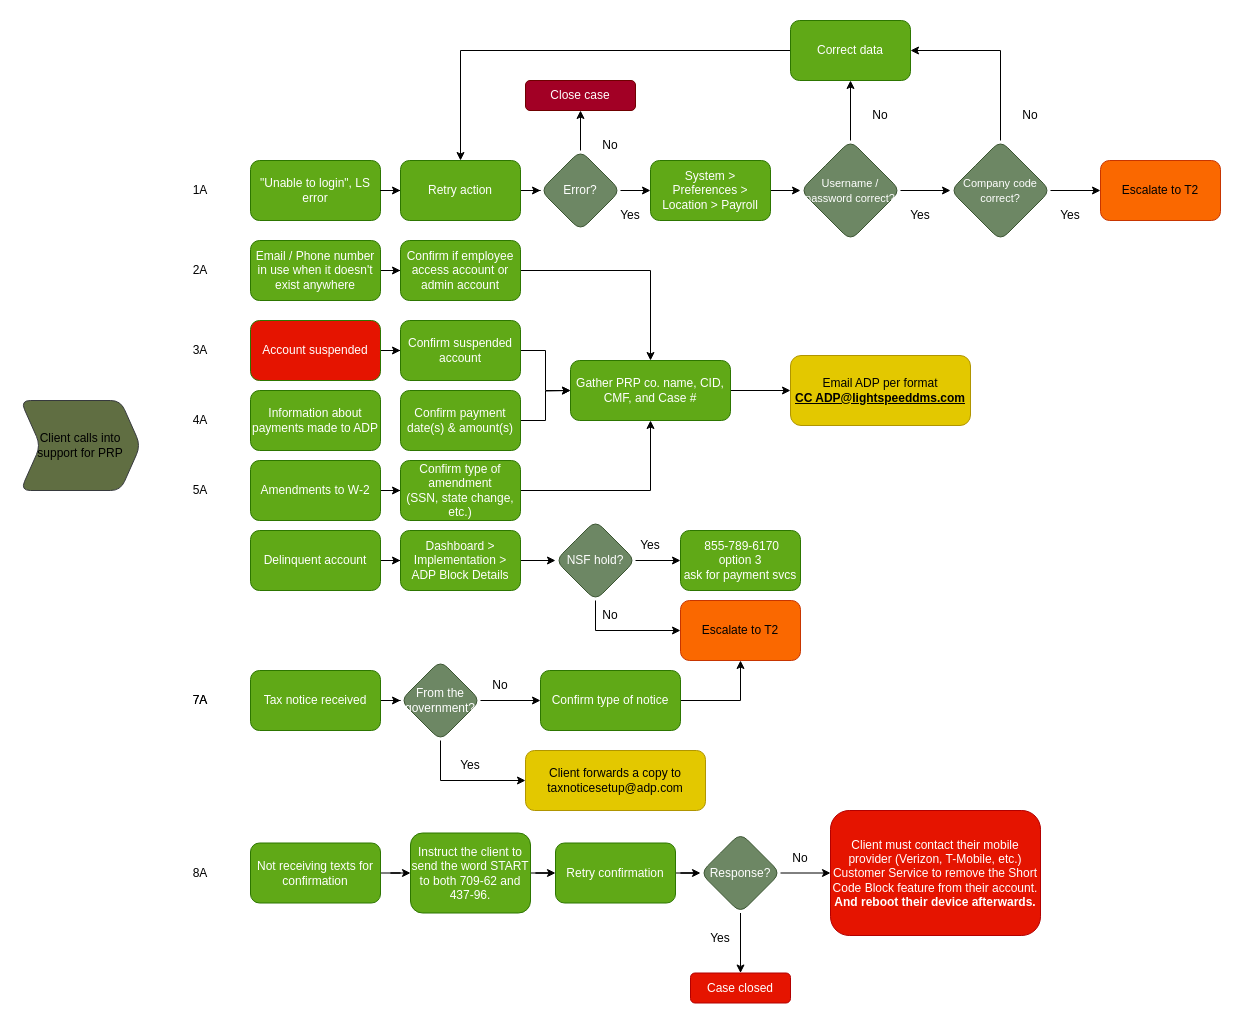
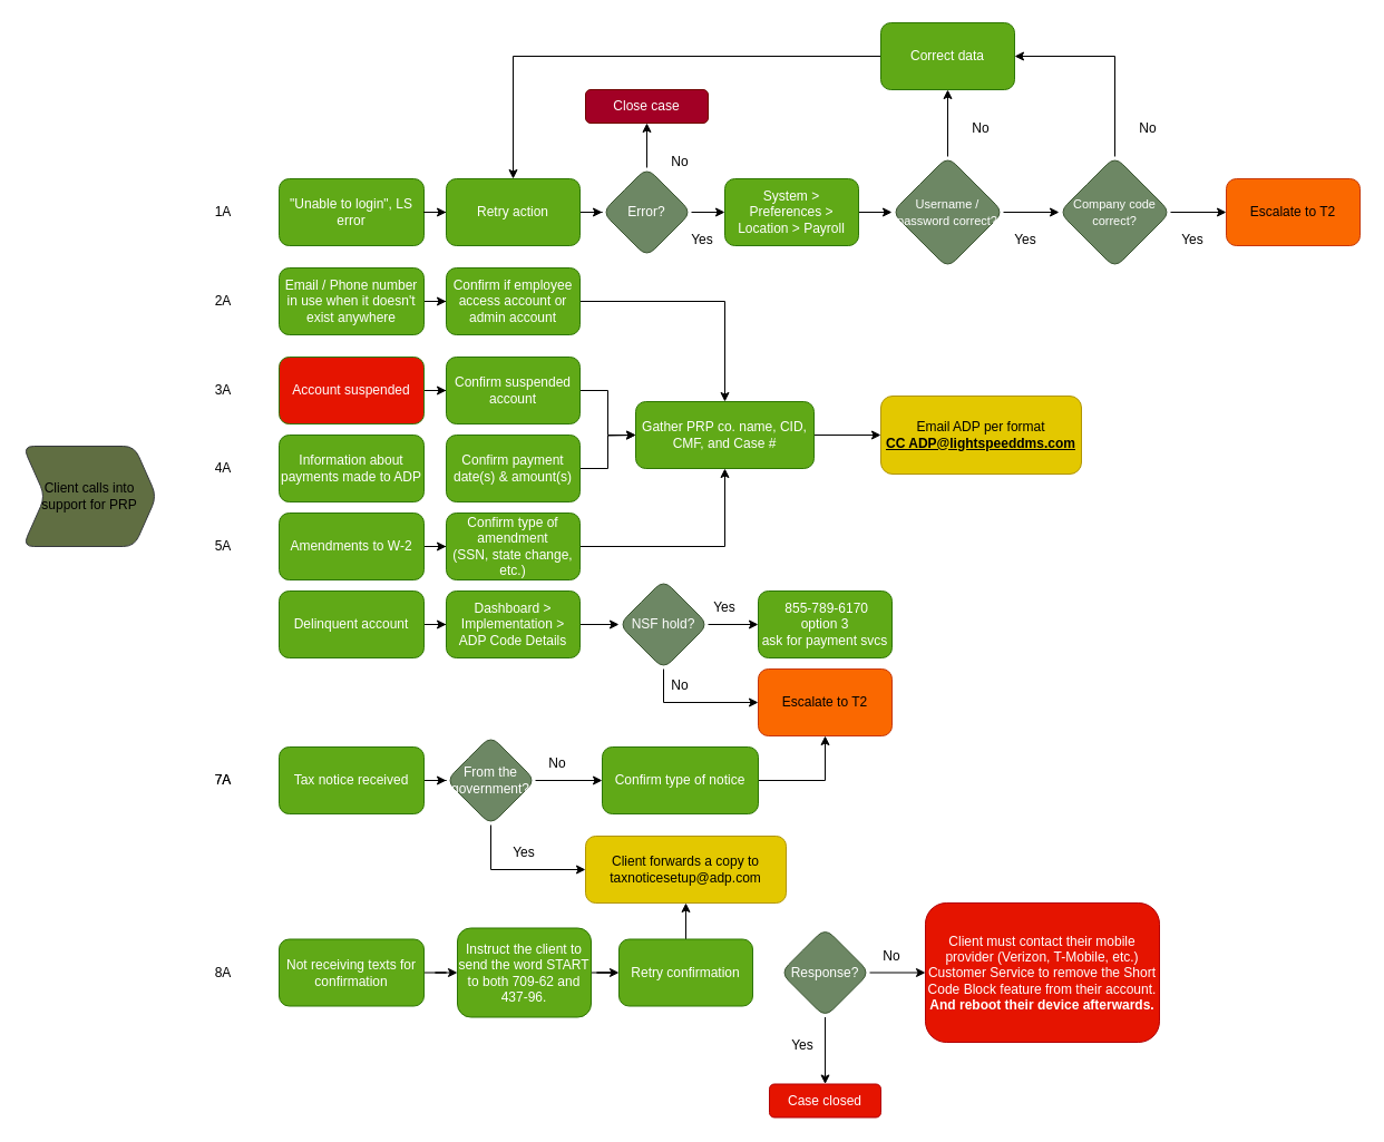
- <mxCell id="73" value="Dashboard &amp;gt; Implementation &amp;gt; ADP Block Details" style="whiteSpace=wrap;html=1;fillColor=#60a917;strokeColor=#2D7600;fontColor=#ffffff;rounded=1;" parent="1" vertex="1"><mxGeometry x="400" y="530" width="120" height="60" as="geometry" /></mxCell>
+ <mxCell id="73" value="Dashboard &amp;gt; Implementation &amp;gt; ADP Code Details" style="whiteSpace=wrap;html=1;fillColor=#60a917;strokeColor=#2D7600;fontColor=#ffffff;rounded=1;" parent="1" vertex="1"><mxGeometry x="400" y="530" width="120" height="60" as="geometry" /></mxCell>
- <mxCell id="57" value="" style="edgeStyle=orthogonalEdgeStyle;rounded=0;orthogonalLoop=1;jettySize=auto;html=1;" parent="1" source="58" target="61" edge="1"><mxGeometry relative="1" as="geometry" /></mxCell>
+ <mxCell id="57" value="" style="edgeStyle=orthogonalEdgeStyle;rounded=0;orthogonalLoop=1;jettySize=auto;html=1;" parent="1" source="58" target="49" edge="1"><mxGeometry relative="1" as="geometry" /></mxCell>
